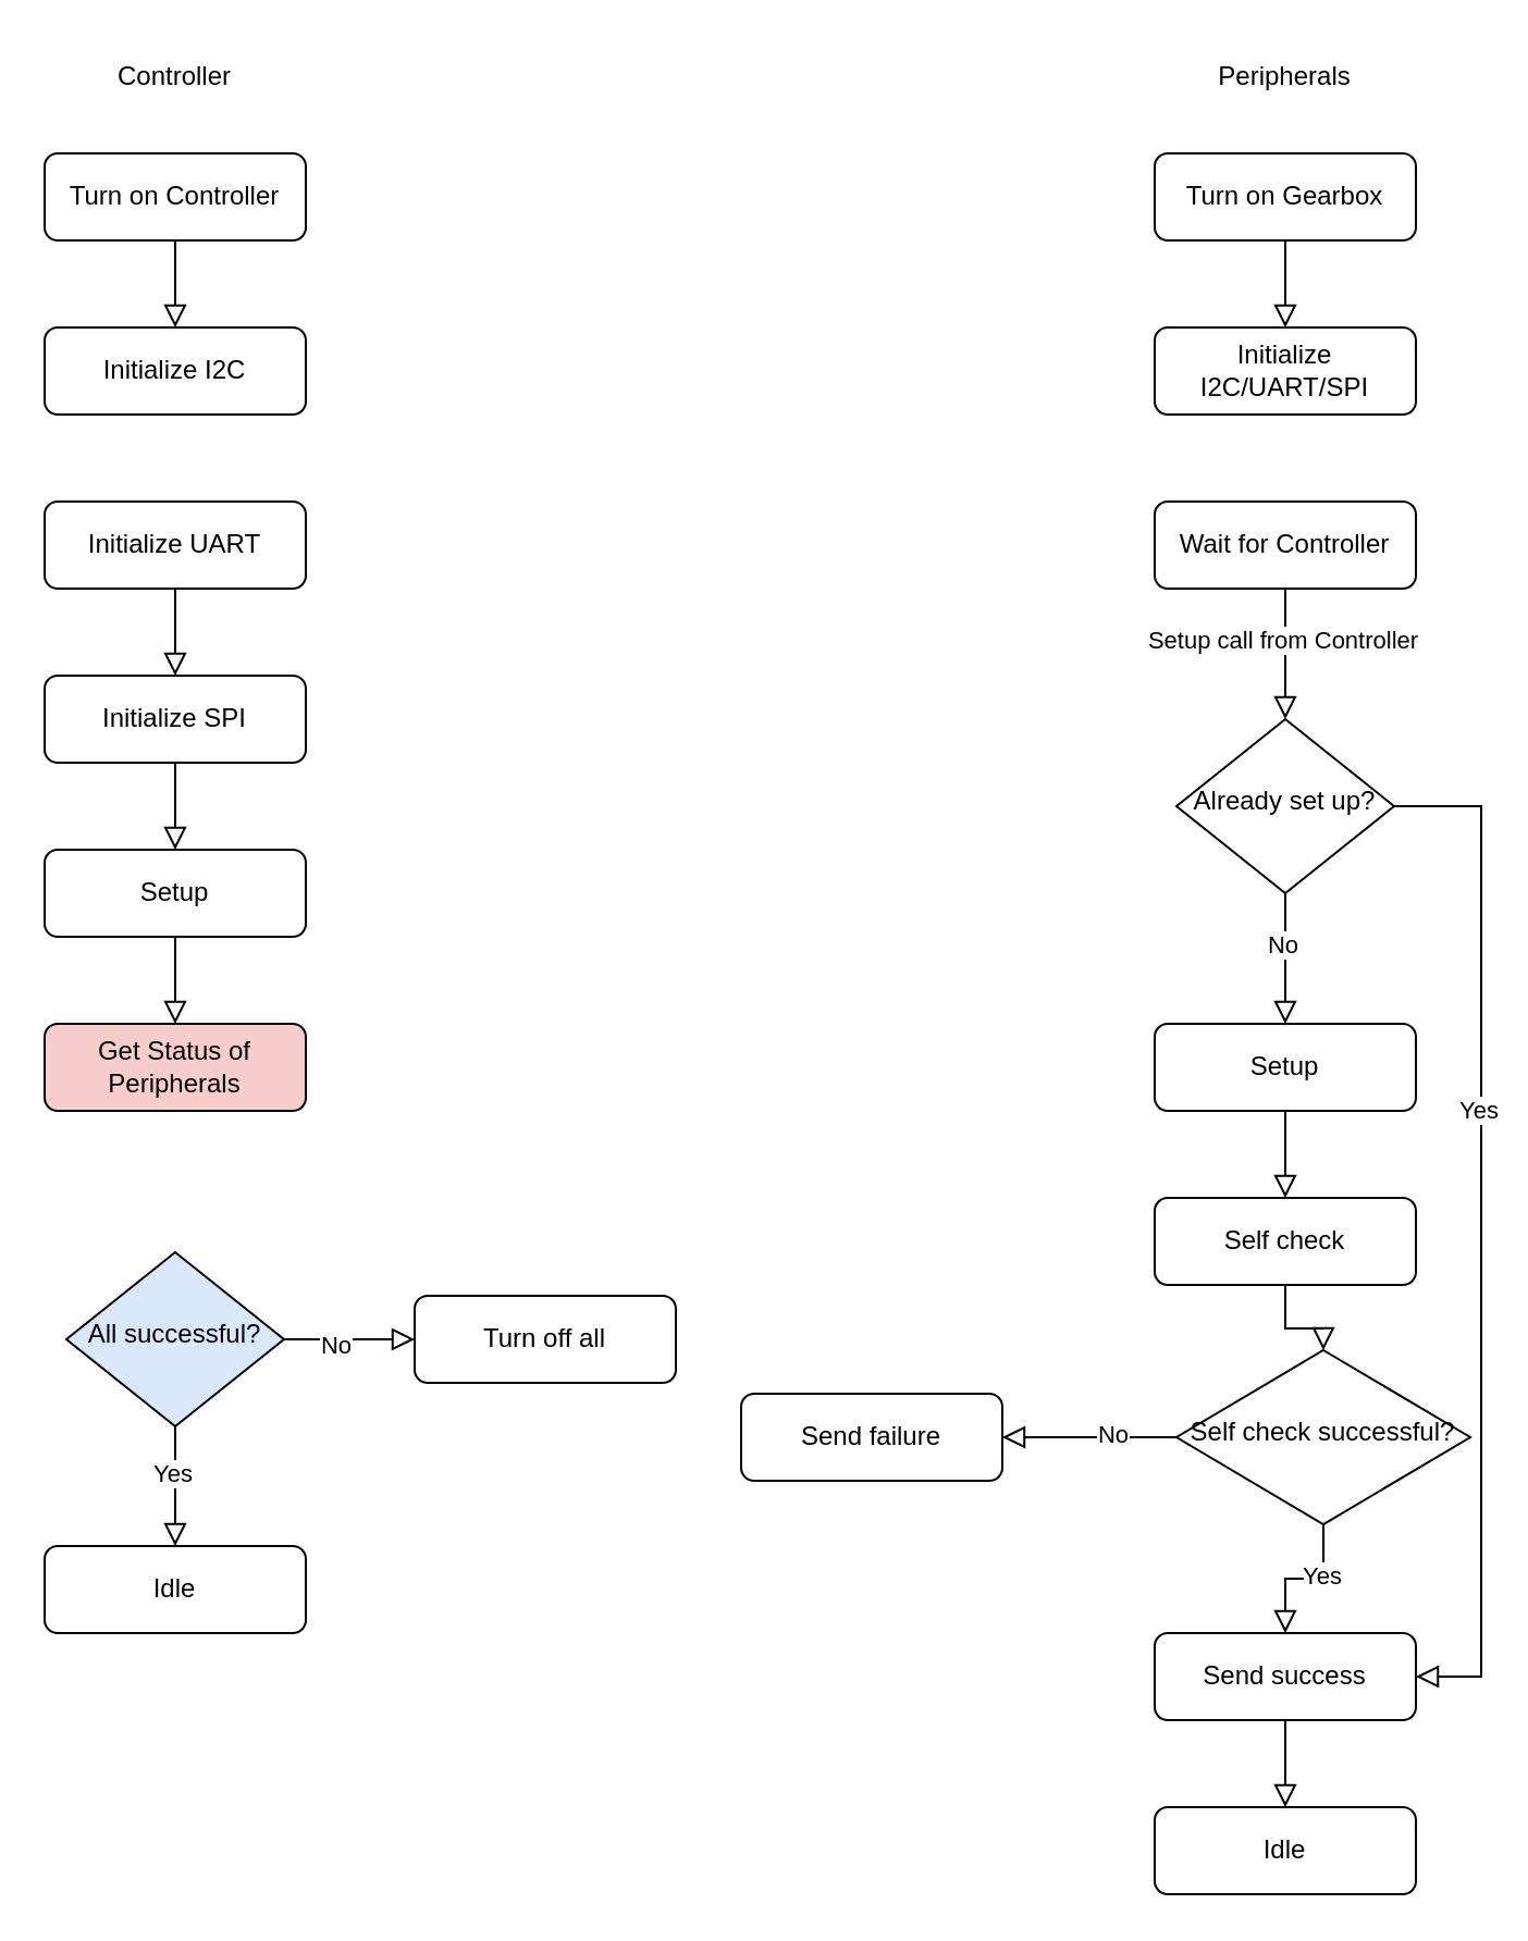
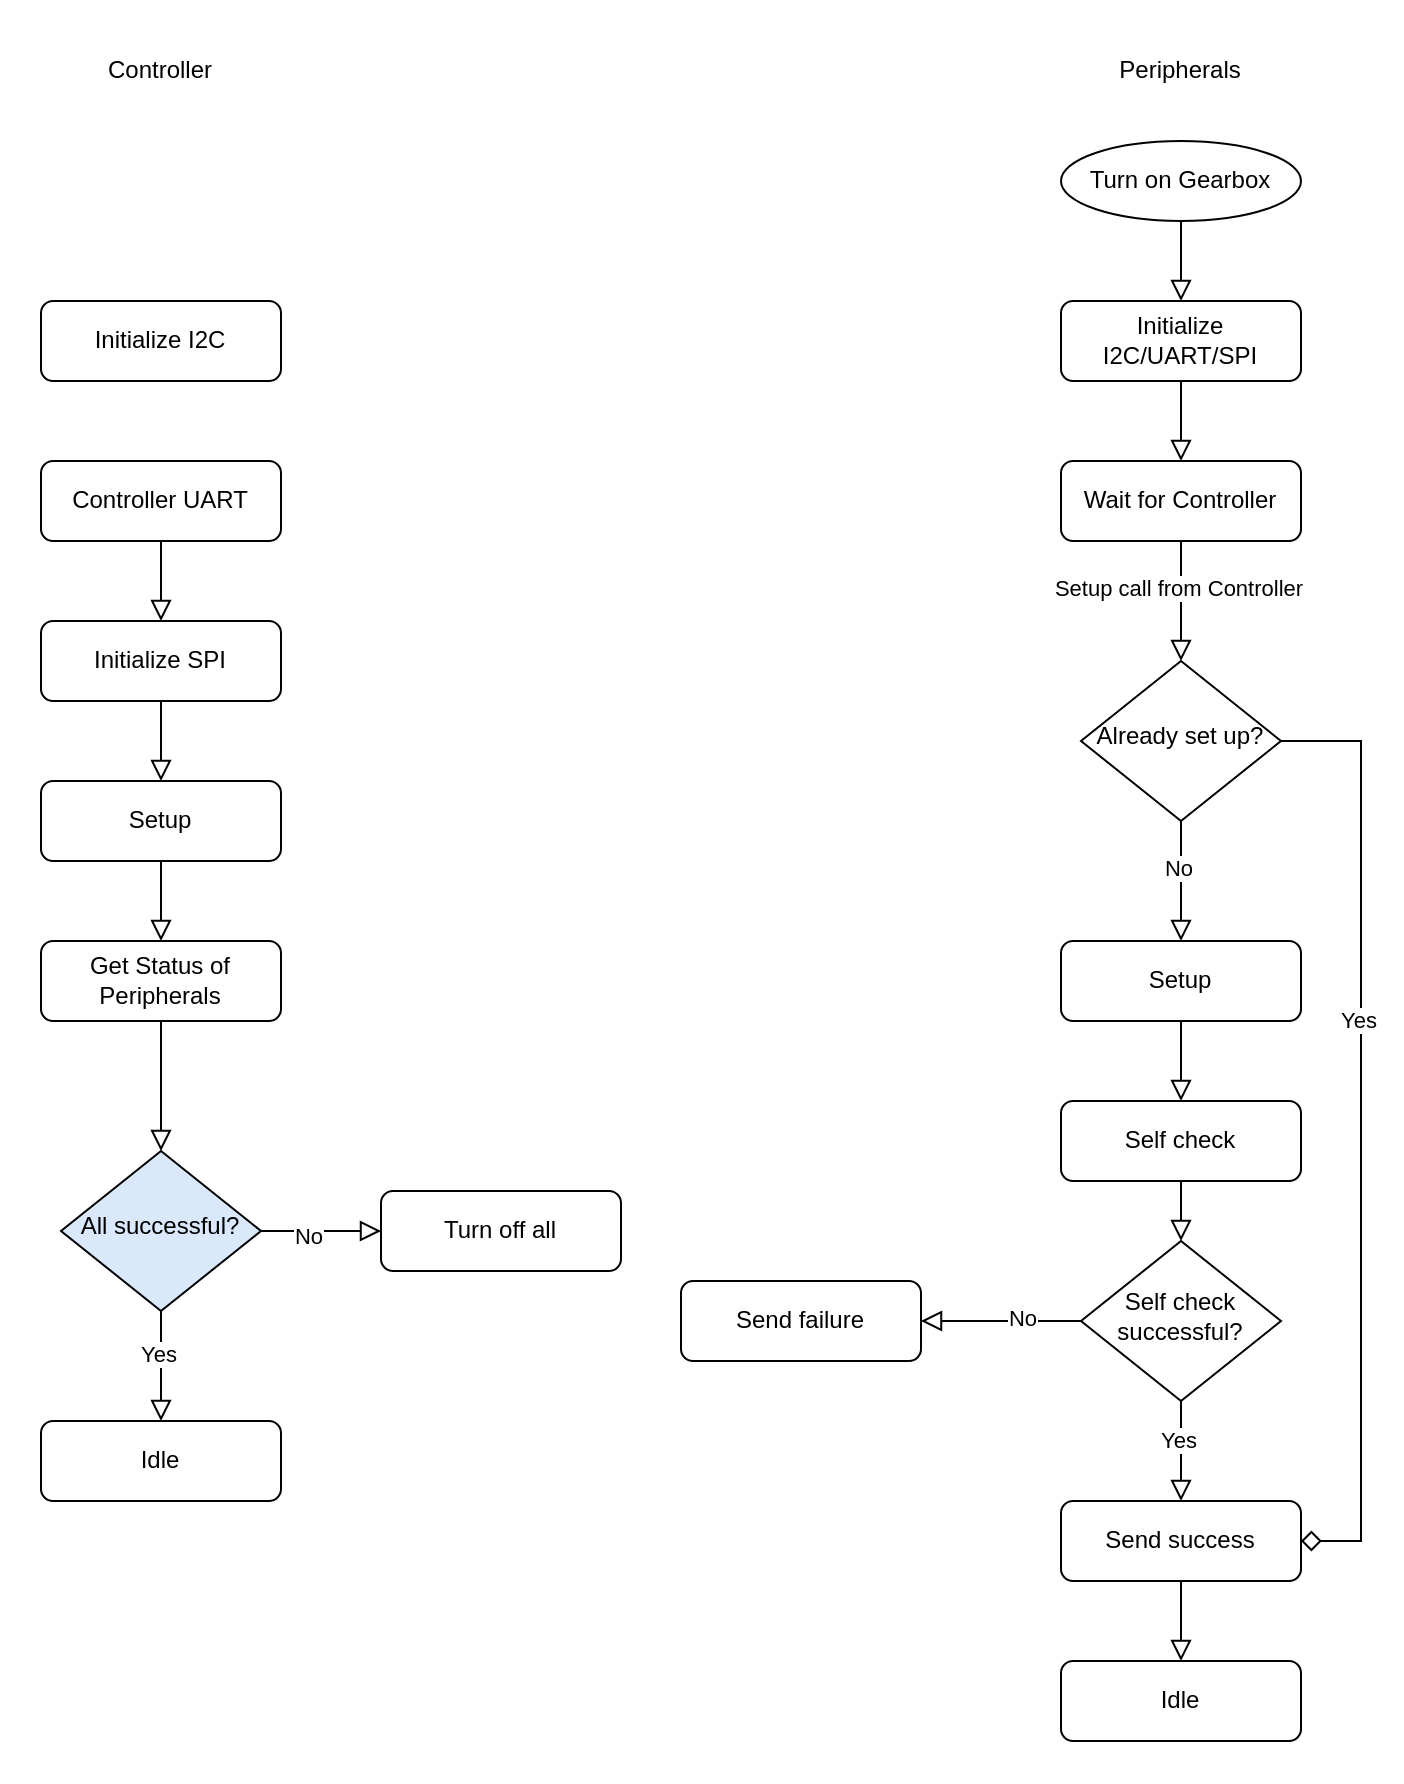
- <mxCell id="2" value="Turn on Controller" style="rounded=1;whiteSpace=wrap;html=1;fontSize=12;glass=0;strokeWidth=1;shadow=0;" parent="1" vertex="1"><mxGeometry x="20" y="70" width="120" height="40" as="geometry" /></mxCell>
- <mxCell id="5" value="Turn on Gearbox" style="rounded=1;whiteSpace=wrap;html=1;fontSize=12;glass=0;strokeWidth=1;shadow=0;" vertex="1" parent="1"><mxGeometry x="530" y="70" width="120" height="40" as="geometry" /></mxCell>
+ <mxCell id="5" value="Turn on Gearbox" style="ellipse;whiteSpace=wrap;html=1;fontSize=12;glass=0;strokeWidth=1;shadow=0;" vertex="1" parent="1"><mxGeometry x="530" y="70" width="120" height="40" as="geometry" /></mxCell>
- <mxCell id="30" value="" style="rounded=0;html=1;jettySize=auto;orthogonalLoop=1;fontSize=11;endArrow=block;endFill=0;endSize=8;strokeWidth=1;shadow=0;labelBackgroundColor=none;edgeStyle=orthogonalEdgeStyle;" edge="1" parent="1" source="2" target="31"><mxGeometry relative="1" as="geometry"><mxPoint x="80" y="110" as="sourcePoint" /><mxPoint x="80" y="240" as="targetPoint" /></mxGeometry></mxCell>
+ <mxCell id="10" value="" style="rounded=0;html=1;jettySize=auto;orthogonalLoop=1;fontSize=11;endArrow=block;endFill=0;endSize=8;strokeWidth=1;shadow=0;labelBackgroundColor=none;edgeStyle=orthogonalEdgeStyle;" edge="1" parent="1" source="9" target="11"><mxGeometry relative="1" as="geometry"><mxPoint x="530" y="140" as="sourcePoint" /><mxPoint x="510" y="290" as="targetPoint" /><Array as="points" /></mxGeometry></mxCell>
- <mxCell id="32" value="Initialize UART" style="rounded=1;whiteSpace=wrap;html=1;fontSize=12;glass=0;strokeWidth=1;shadow=0;" vertex="1" parent="1"><mxGeometry x="20" y="230" width="120" height="40" as="geometry" /></mxCell>
+ <mxCell id="32" value="Controller UART" style="rounded=1;whiteSpace=wrap;html=1;fontSize=12;glass=0;strokeWidth=1;shadow=0;" vertex="1" parent="1"><mxGeometry x="20" y="230" width="120" height="40" as="geometry" /></mxCell>
- <mxCell id="38" value="Get Status of Peripherals" style="rounded=1;whiteSpace=wrap;html=1;fontSize=12;glass=0;strokeWidth=1;shadow=0;fillColor=#f8cecc;" vertex="1" parent="1"><mxGeometry x="20" y="470" width="120" height="40" as="geometry" /></mxCell>
+ <mxCell id="38" value="Get Status of Peripherals" style="rounded=1;whiteSpace=wrap;html=1;fontSize=12;glass=0;strokeWidth=1;shadow=0;" vertex="1" parent="1"><mxGeometry x="20" y="470" width="120" height="40" as="geometry" /></mxCell>
+ <mxCell id="39" value="" style="rounded=0;html=1;jettySize=auto;orthogonalLoop=1;fontSize=11;endArrow=block;endFill=0;endSize=8;strokeWidth=1;shadow=0;labelBackgroundColor=none;edgeStyle=orthogonalEdgeStyle;" edge="1" parent="1" source="38" target="40"><mxGeometry relative="1" as="geometry"><mxPoint x="80" y="510" as="sourcePoint" /><mxPoint x="80" y="575" as="targetPoint" /></mxGeometry></mxCell>
- <mxCell id="22" value="Self check successful?" style="rhombus;whiteSpace=wrap;html=1;shadow=0;fontFamily=Helvetica;fontSize=12;align=center;strokeWidth=1;spacing=6;spacingTop=-4;" vertex="1" parent="1"><mxGeometry x="540" y="620" width="135" height="80" as="geometry" /></mxCell>
+ <mxCell id="22" value="Self check successful?" style="rhombus;whiteSpace=wrap;html=1;shadow=0;fontFamily=Helvetica;fontSize=12;align=center;strokeWidth=1;spacing=6;spacingTop=-4;" vertex="1" parent="1"><mxGeometry x="540" y="620" width="100" height="80" as="geometry" /></mxCell>
- <mxCell id="18" value="" style="rounded=0;html=1;jettySize=auto;orthogonalLoop=1;fontSize=11;endArrow=block;endFill=0;endSize=8;strokeWidth=1;shadow=0;labelBackgroundColor=none;edgeStyle=orthogonalEdgeStyle;exitX=1;exitY=0.5;exitDx=0;exitDy=0;entryX=1;entryY=0.5;entryDx=0;entryDy=0;" edge="1" parent="1" source="7" target="20"><mxGeometry relative="1" as="geometry"><mxPoint x="650" y="410" as="sourcePoint" /><mxPoint x="670" y="600" as="targetPoint" /><Array as="points"><mxPoint x="680" y="370" /><mxPoint x="680" y="770" /></Array></mxGeometry></mxCell>
+ <mxCell id="18" value="" style="rounded=0;html=1;jettySize=auto;orthogonalLoop=1;fontSize=11;endArrow=diamond;endFill=0;endSize=8;strokeWidth=1;shadow=0;labelBackgroundColor=none;edgeStyle=orthogonalEdgeStyle;exitX=1;exitY=0.5;exitDx=0;exitDy=0;entryX=1;entryY=0.5;entryDx=0;entryDy=0;" edge="1" parent="1" source="7" target="20"><mxGeometry relative="1" as="geometry"><mxPoint x="650" y="410" as="sourcePoint" /><mxPoint x="670" y="600" as="targetPoint" /><Array as="points"><mxPoint x="680" y="370" /><mxPoint x="680" y="770" /></Array></mxGeometry></mxCell>
